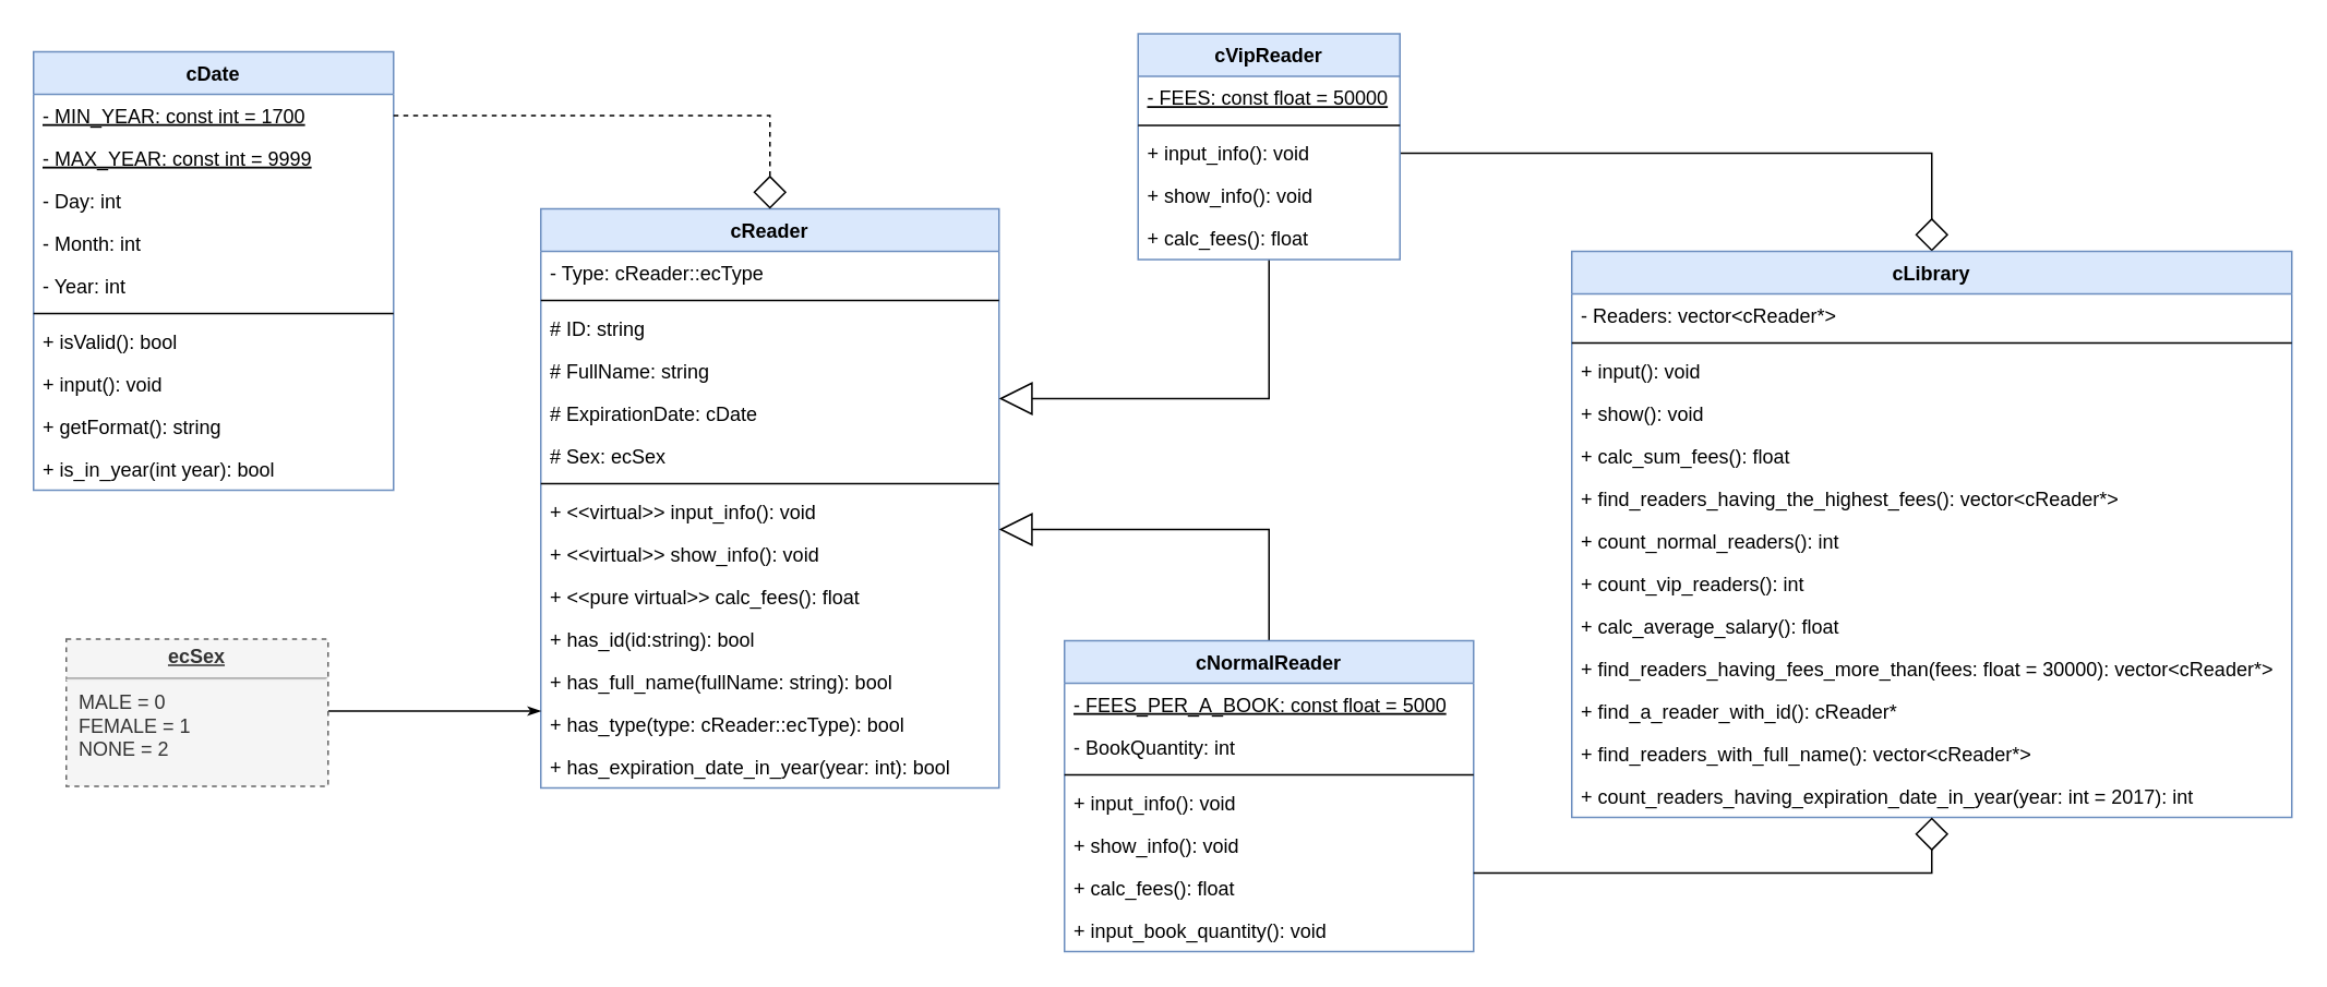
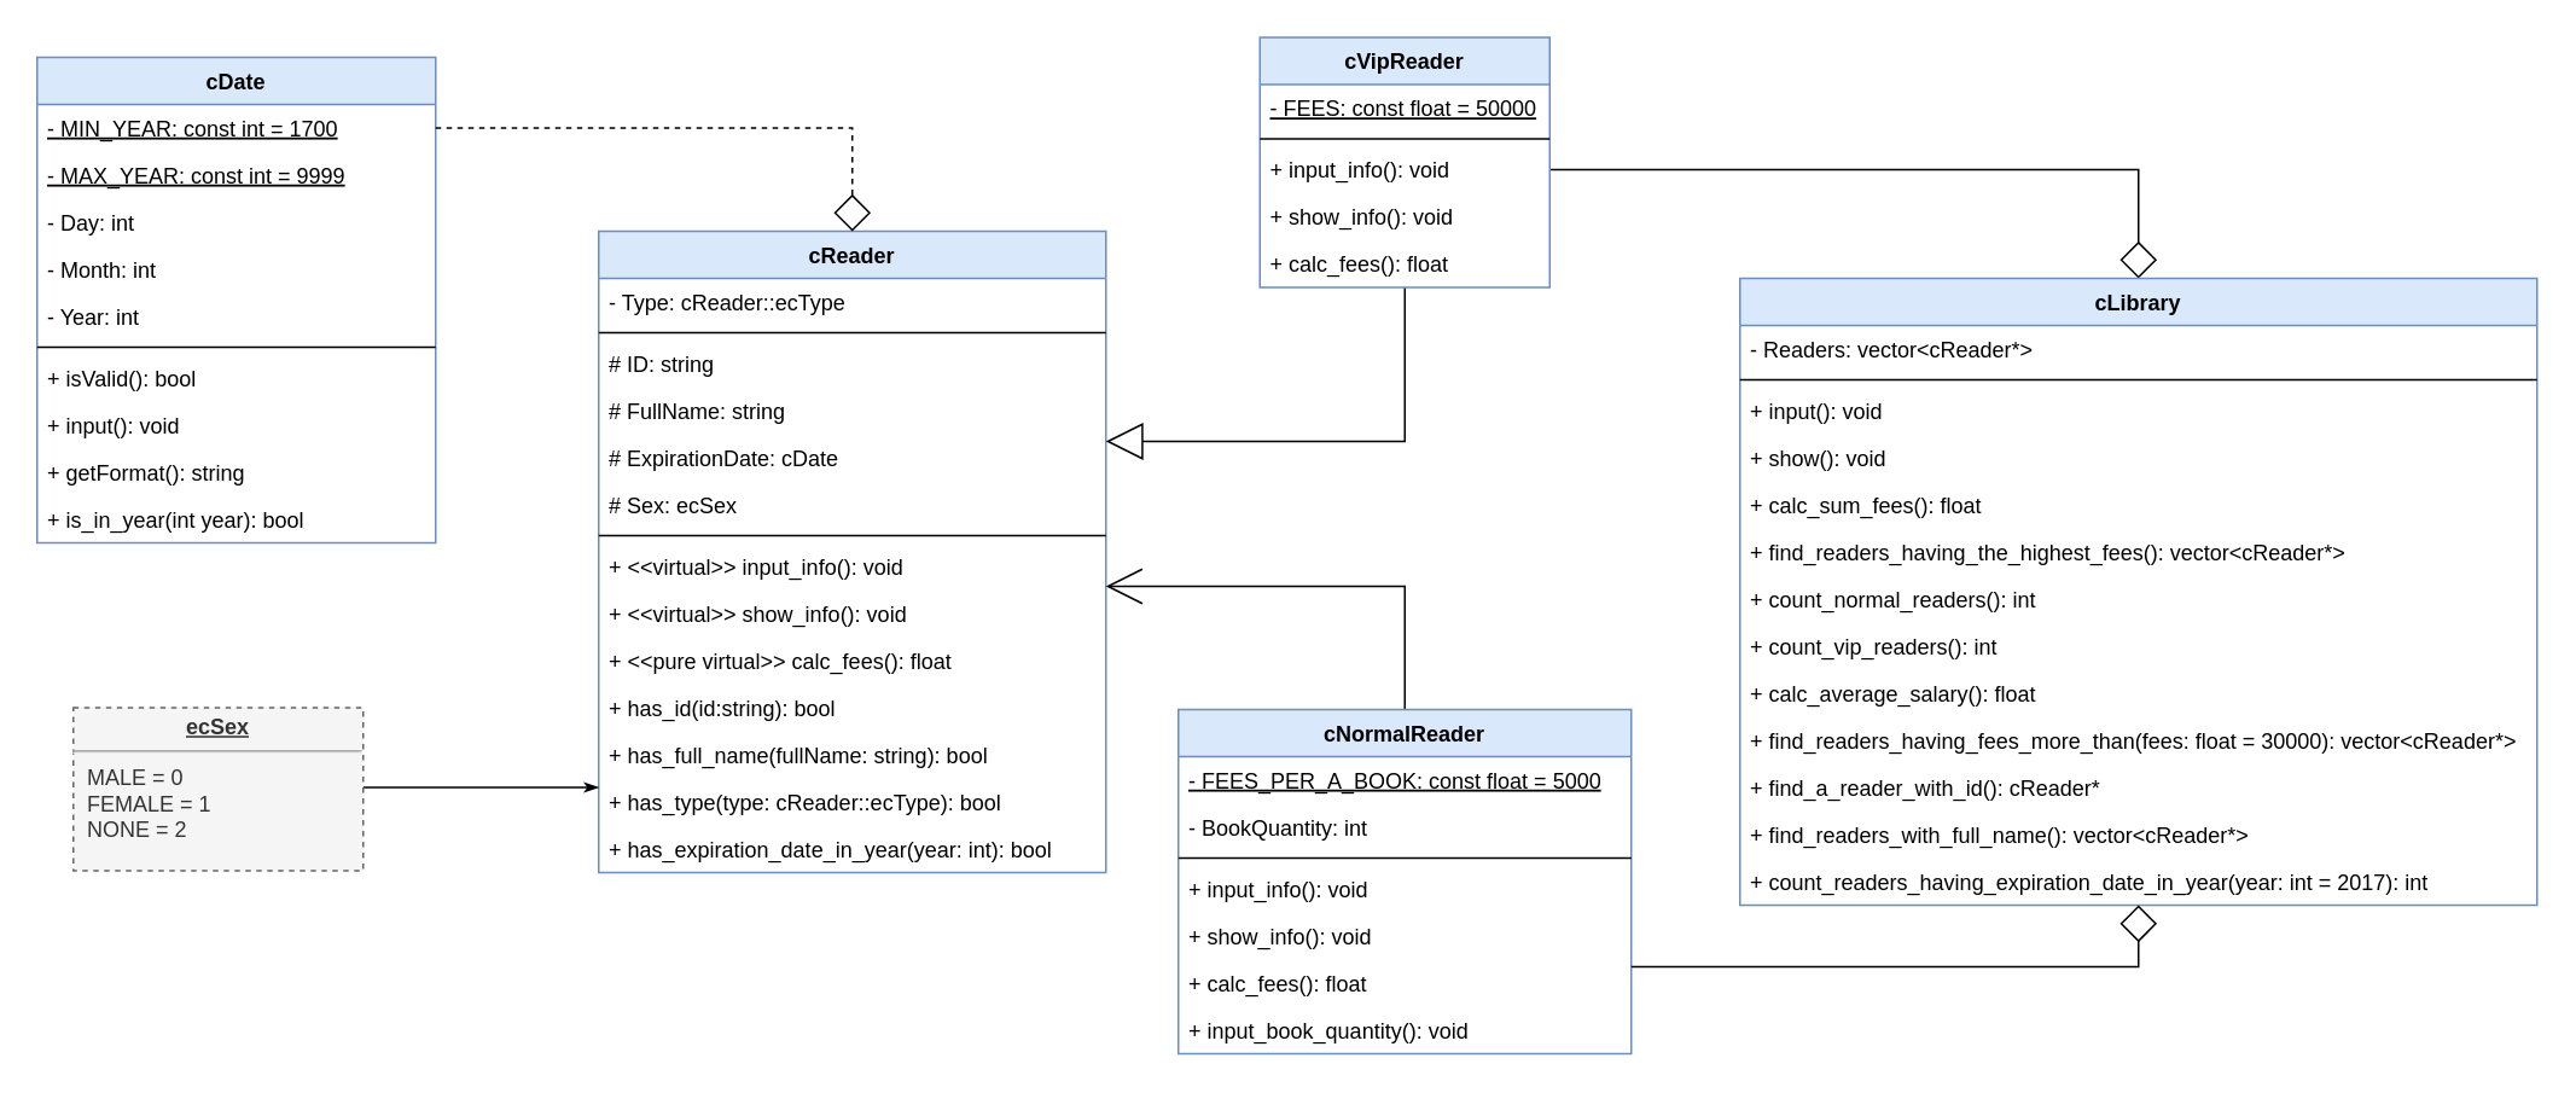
- <mxCell id="36" style="edgeStyle=orthogonalEdgeStyle;rounded=0;orthogonalLoop=1;jettySize=auto;html=1;endSize=18;startSize=18;endArrow=block;endFill=0;" parent="1" source="37" target="13" edge="1"><mxGeometry relative="1" as="geometry"><Array as="points"><mxPoint x="775" y="323" /></Array></mxGeometry></mxCell>
+ <mxCell id="36" style="edgeStyle=orthogonalEdgeStyle;rounded=0;orthogonalLoop=1;jettySize=auto;html=1;endSize=18;startSize=18;endArrow=open;endFill=0;" parent="1" source="37" target="13" edge="1"><mxGeometry relative="1" as="geometry"><Array as="points"><mxPoint x="775" y="323" /></Array></mxGeometry></mxCell>
